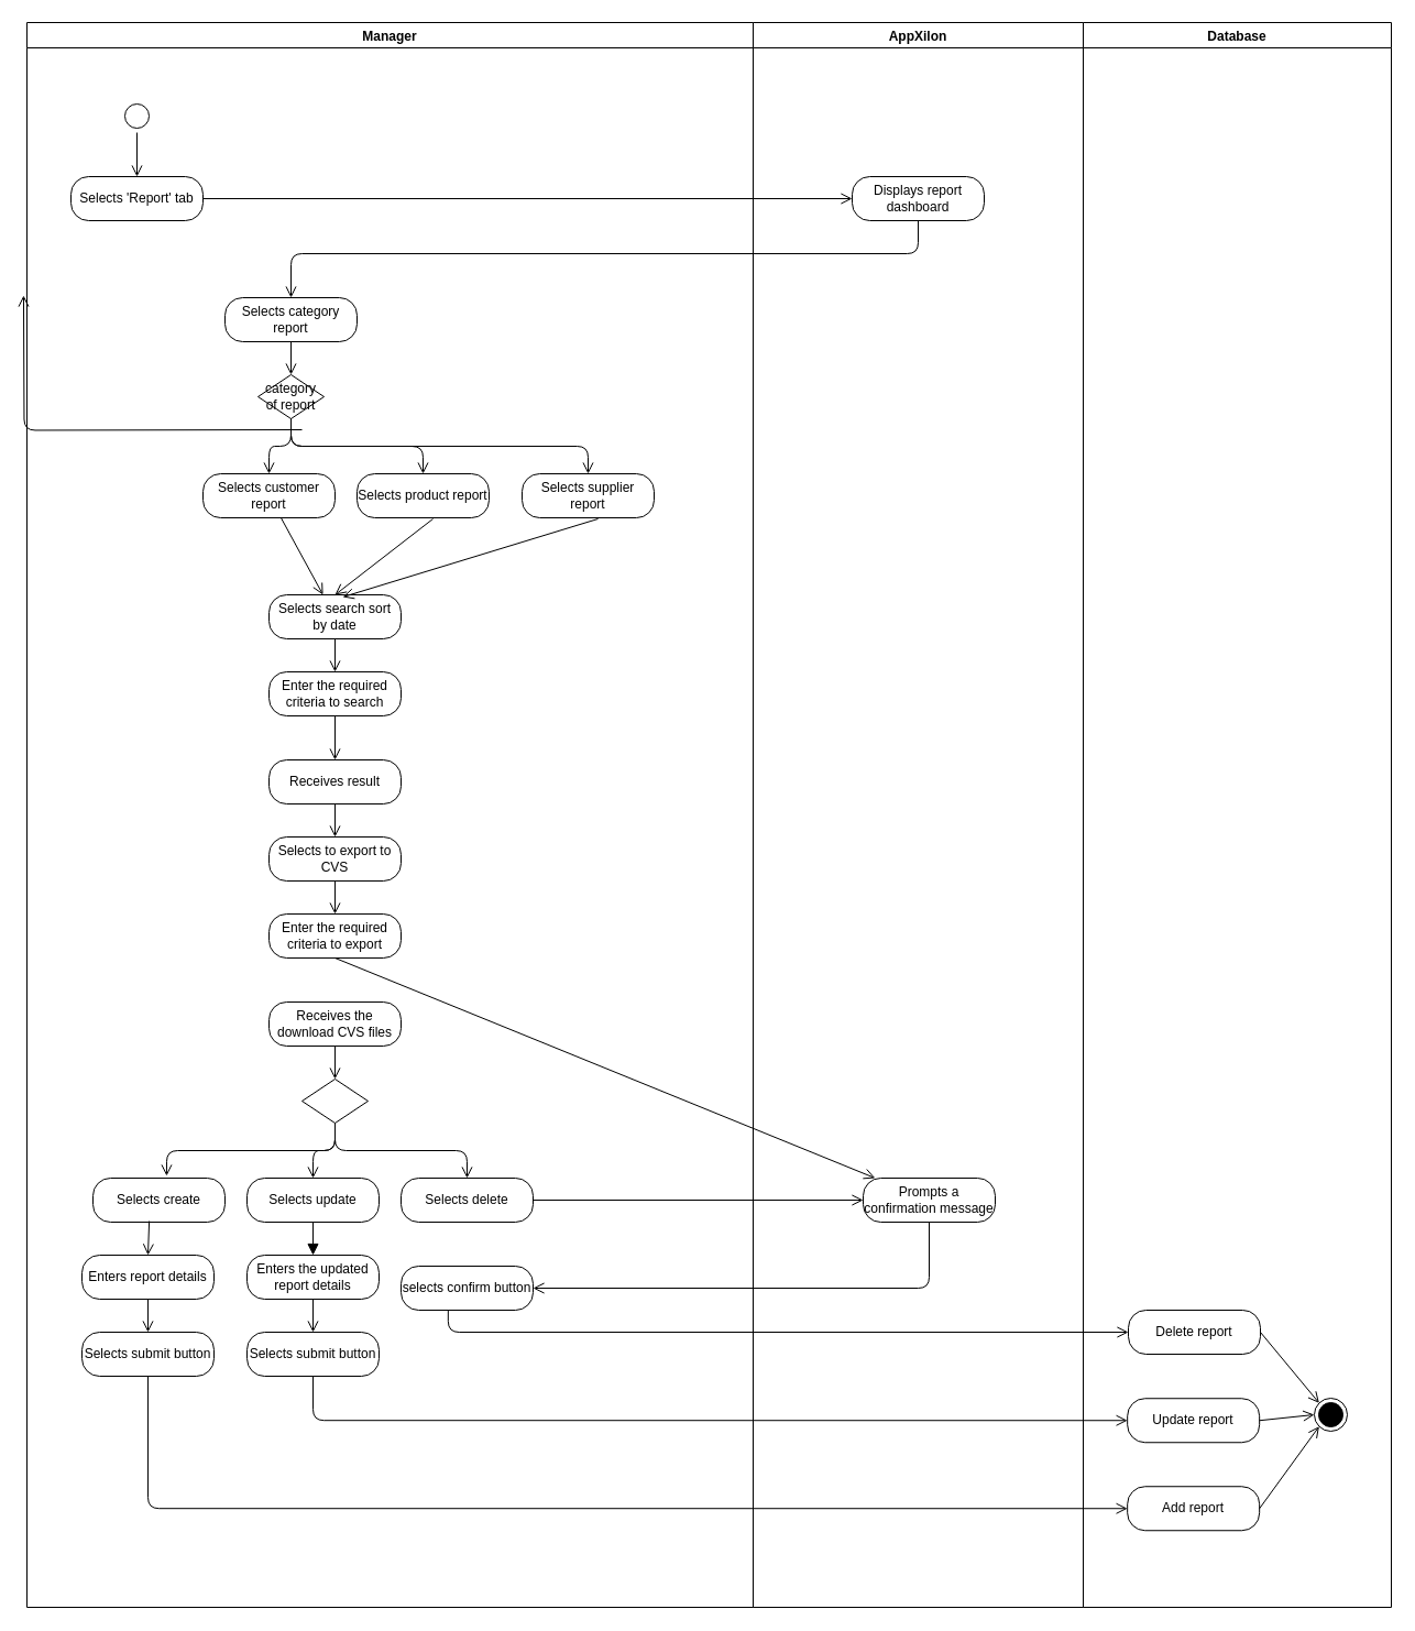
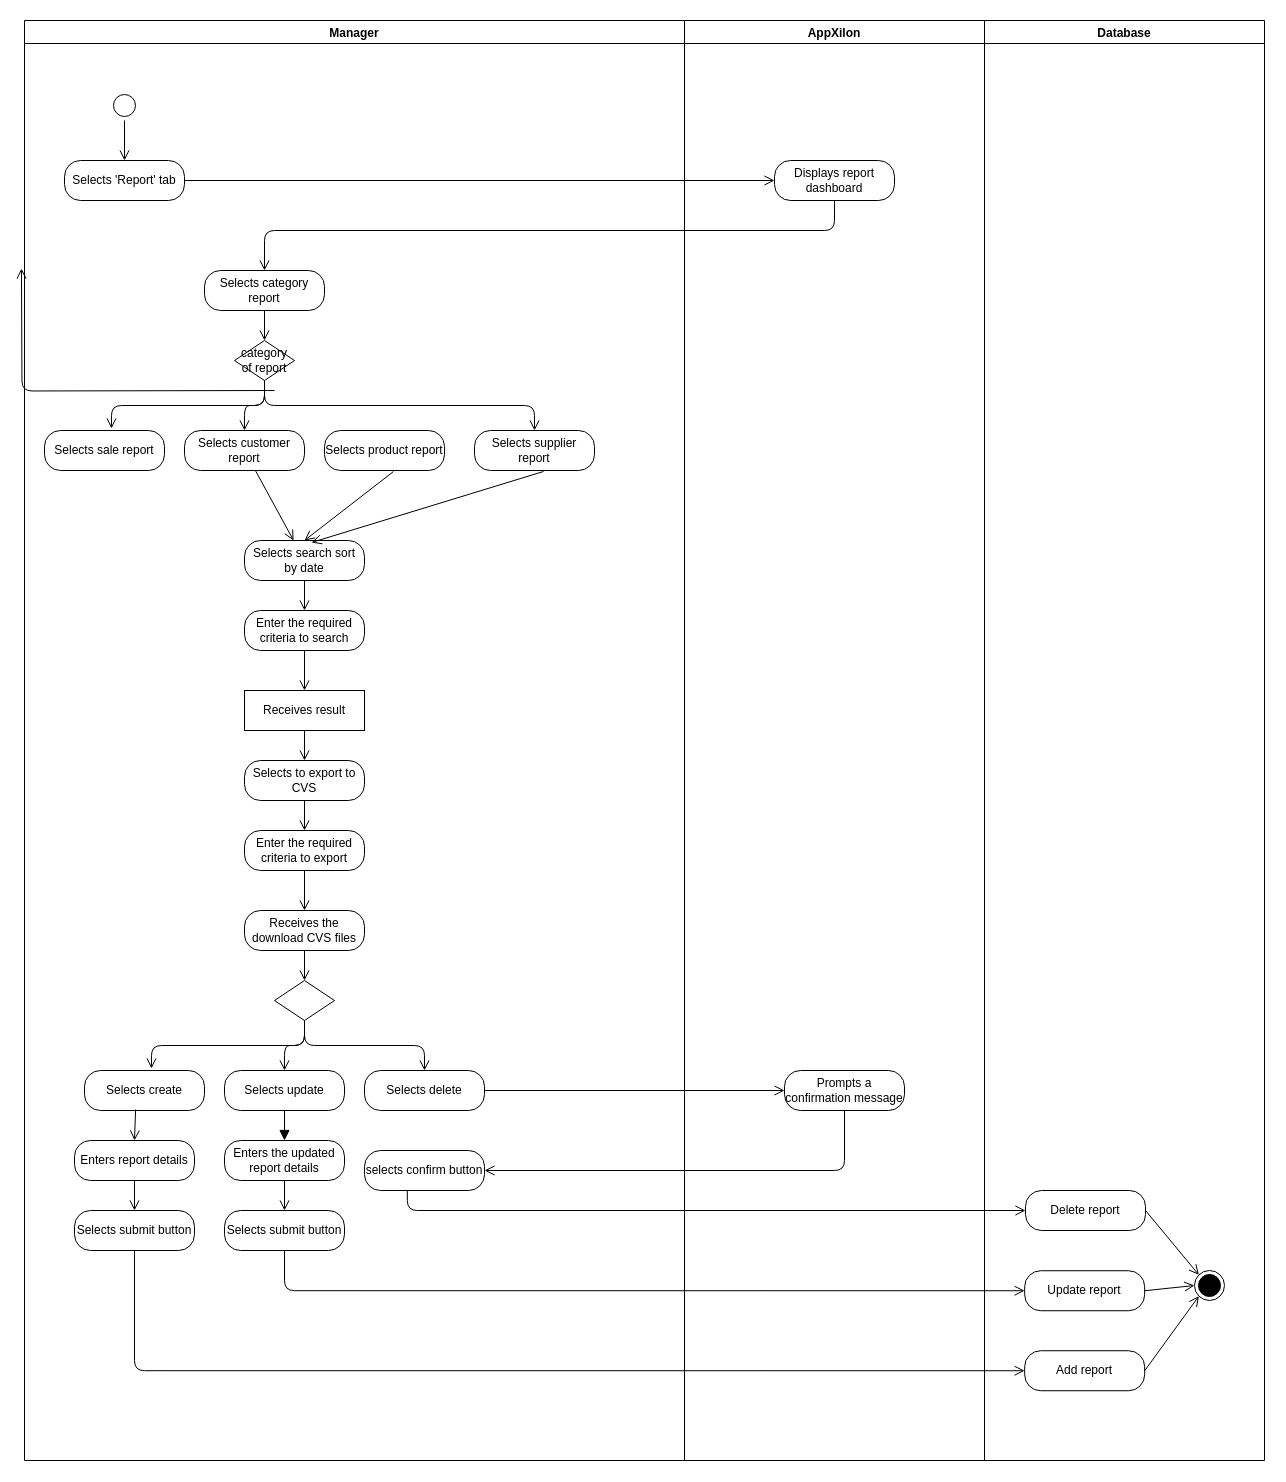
+ <mxCell id="29" value="" style="edgeStyle=orthogonalEdgeStyle;html=1;verticalAlign=bottom;endArrow=open;endSize=8;exitX=0.5;exitY=1;exitDx=0;exitDy=0;entryX=0.558;entryY=-0.05;entryDx=0;entryDy=0;entryPerimeter=0;" edge="1" parent="1" source="11" target="27"><mxGeometry relative="1" as="geometry"><mxPoint x="134" y="350" as="targetPoint" /><mxPoint x="134" y="320" as="sourcePoint" /></mxGeometry></mxCell>
- <mxCell id="14" value="" style="edgeStyle=orthogonalEdgeStyle;html=1;verticalAlign=bottom;endArrow=open;endSize=8;exitX=0.5;exitY=1;exitDx=0;exitDy=0;" edge="1" parent="5" source="11" target="13"><mxGeometry relative="1" as="geometry"><mxPoint x="106.96" y="428" as="targetPoint" /><mxPoint x="120" y="380" as="sourcePoint" /></mxGeometry></mxCell>
+ <mxCell id="27" value="Selects sale report" style="rounded=1;whiteSpace=wrap;html=1;arcSize=40;fontColor=#000000;fillColor=#FFFFFF;" vertex="1" parent="1"><mxGeometry x="44" y="430" width="120" height="40" as="geometry" /></mxCell>
- <mxCell id="35" value="Receives result" style="rounded=1;whiteSpace=wrap;html=1;arcSize=40;fontColor=#000000;fillColor=#FFFFFF;" vertex="1" parent="1"><mxGeometry x="244" y="690" width="120" height="40" as="geometry" /></mxCell>
+ <mxCell id="35" value="Receives result" style="whiteSpace=wrap;html=1;arcSize=40;fontColor=#000000;fillColor=#FFFFFF;rounded=0;" vertex="1" parent="1"><mxGeometry x="244" y="690" width="120" height="40" as="geometry" /></mxCell>
- <mxCell id="43" value="" style="html=1;verticalAlign=bottom;endArrow=open;endSize=8;exitX=0.5;exitY=1;exitDx=0;exitDy=0;" edge="1" parent="1" source="40" target="4"><mxGeometry relative="1" as="geometry"><mxPoint x="314" y="840" as="targetPoint" /><mxPoint x="314" y="810" as="sourcePoint" /></mxGeometry></mxCell>
+ <mxCell id="43" value="" style="html=1;verticalAlign=bottom;endArrow=open;endSize=8;entryX=0.5;entryY=0;entryDx=0;entryDy=0;exitX=0.5;exitY=1;exitDx=0;exitDy=0;" edge="1" parent="1" source="40" target="41"><mxGeometry relative="1" as="geometry"><mxPoint x="314" y="840" as="targetPoint" /><mxPoint x="314" y="810" as="sourcePoint" /></mxGeometry></mxCell>
